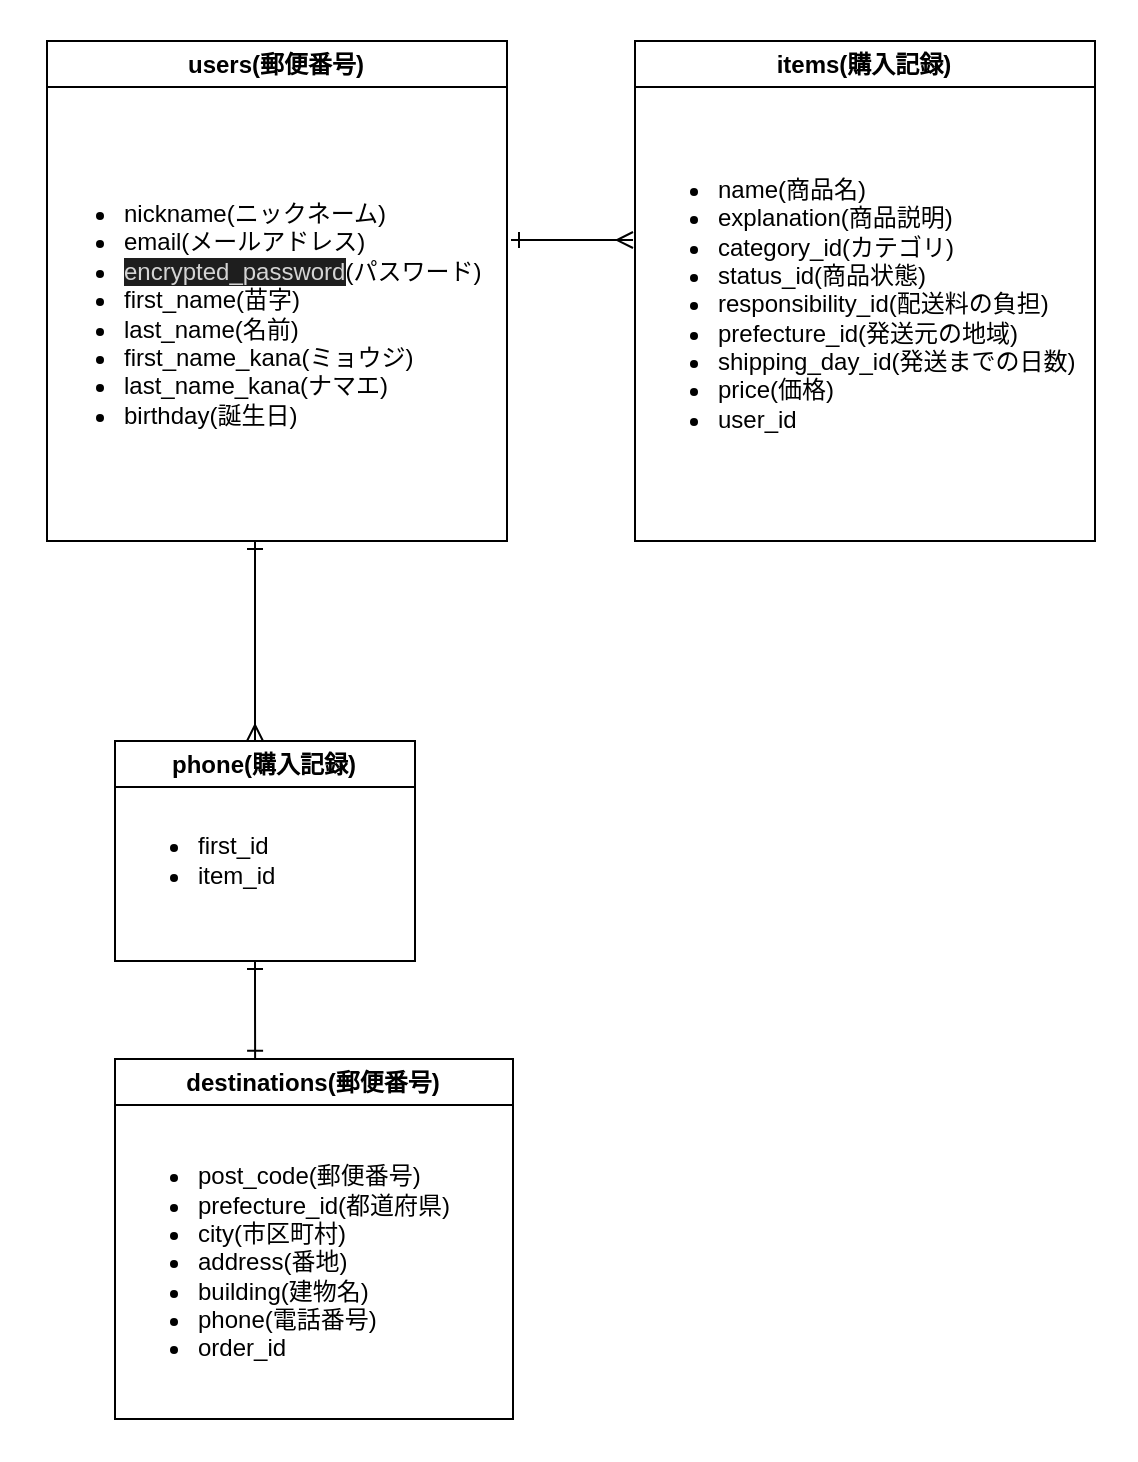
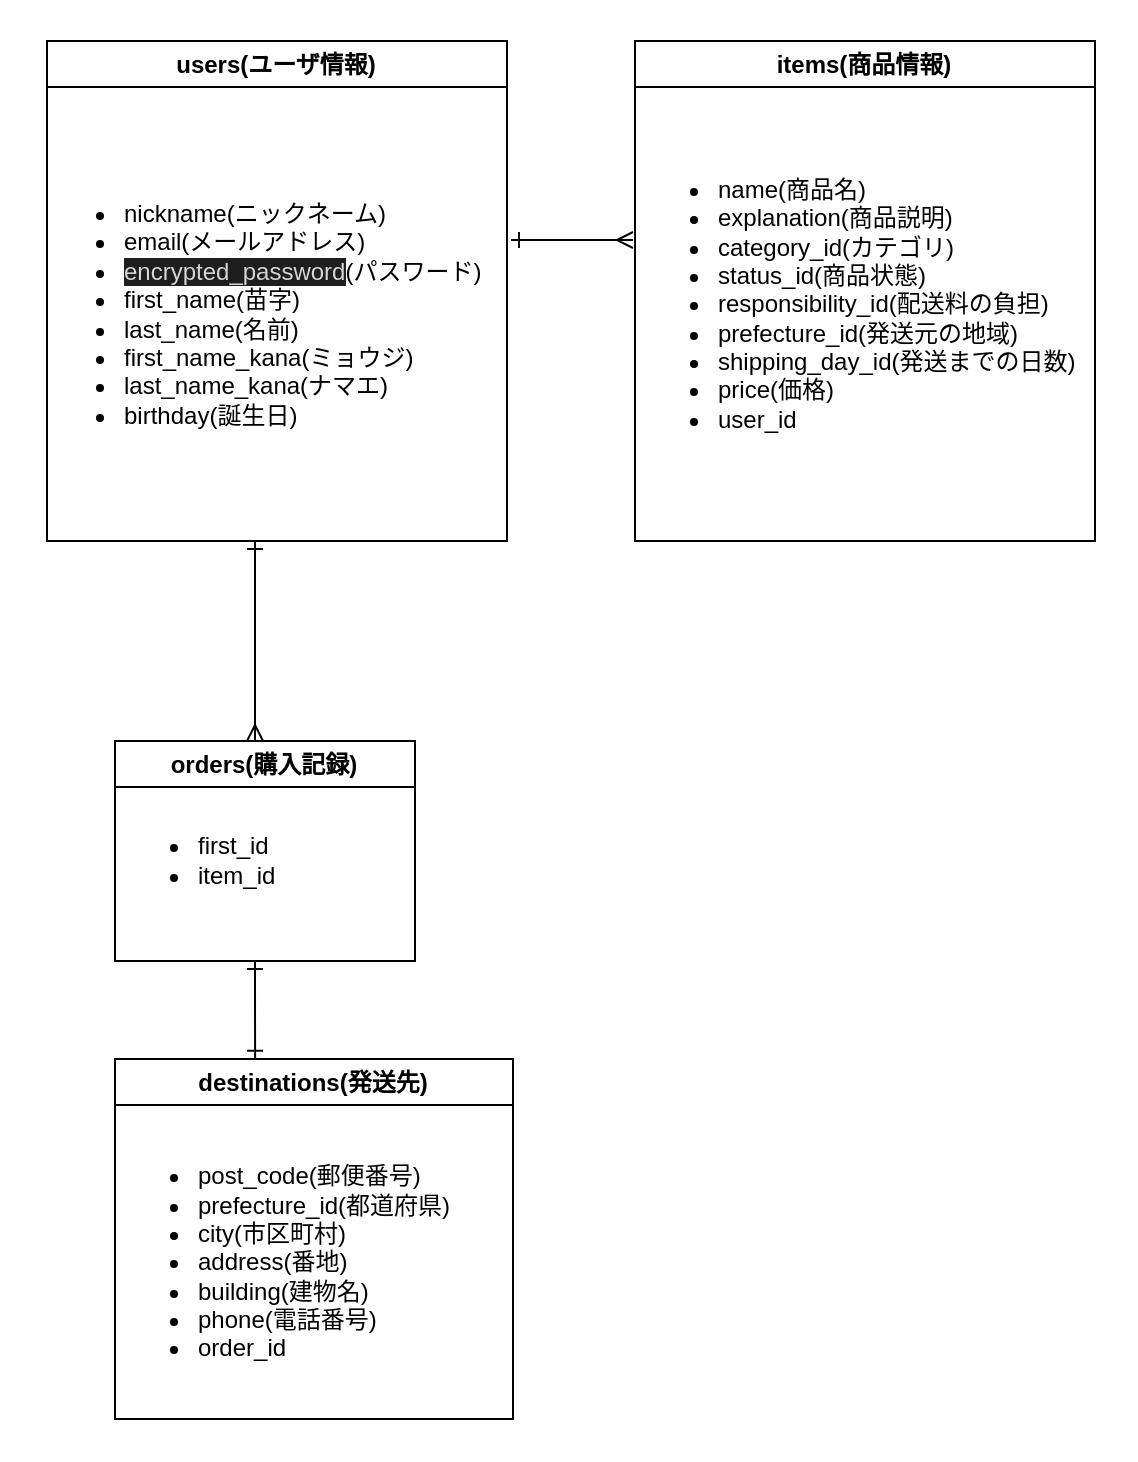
- <mxCell id="2" value="users(郵便番号)" style="swimlane;" parent="1" vertex="1"><mxGeometry x="23" y="20" width="230" height="250" as="geometry" /></mxCell>
+ <mxCell id="2" value="users(ユーザ情報)" style="swimlane;" parent="1" vertex="1"><mxGeometry x="23" y="20" width="230" height="250" as="geometry" /></mxCell>
- <mxCell id="4" value="items(購入記録)" style="swimlane;fillColor=none;" parent="1" vertex="1"><mxGeometry x="317" y="20" width="230" height="250" as="geometry" /></mxCell>
+ <mxCell id="4" value="items(商品情報)" style="swimlane;fillColor=none;" parent="1" vertex="1"><mxGeometry x="317" y="20" width="230" height="250" as="geometry" /></mxCell>
- <mxCell id="6" value="phone(購入記録)" style="swimlane;fillColor=none;" parent="1" vertex="1"><mxGeometry x="57" y="370" width="150" height="110" as="geometry" /></mxCell>
+ <mxCell id="6" value="orders(購入記録)" style="swimlane;fillColor=none;" parent="1" vertex="1"><mxGeometry x="57" y="370" width="150" height="110" as="geometry" /></mxCell>
- <mxCell id="8" value="destinations(郵便番号)" style="swimlane;fillColor=none;startSize=23;" parent="1" vertex="1"><mxGeometry x="57" y="529" width="199" height="180" as="geometry" /></mxCell>
+ <mxCell id="8" value="destinations(発送先)" style="swimlane;fillColor=none;startSize=23;" parent="1" vertex="1"><mxGeometry x="57" y="529" width="199" height="180" as="geometry" /></mxCell>
